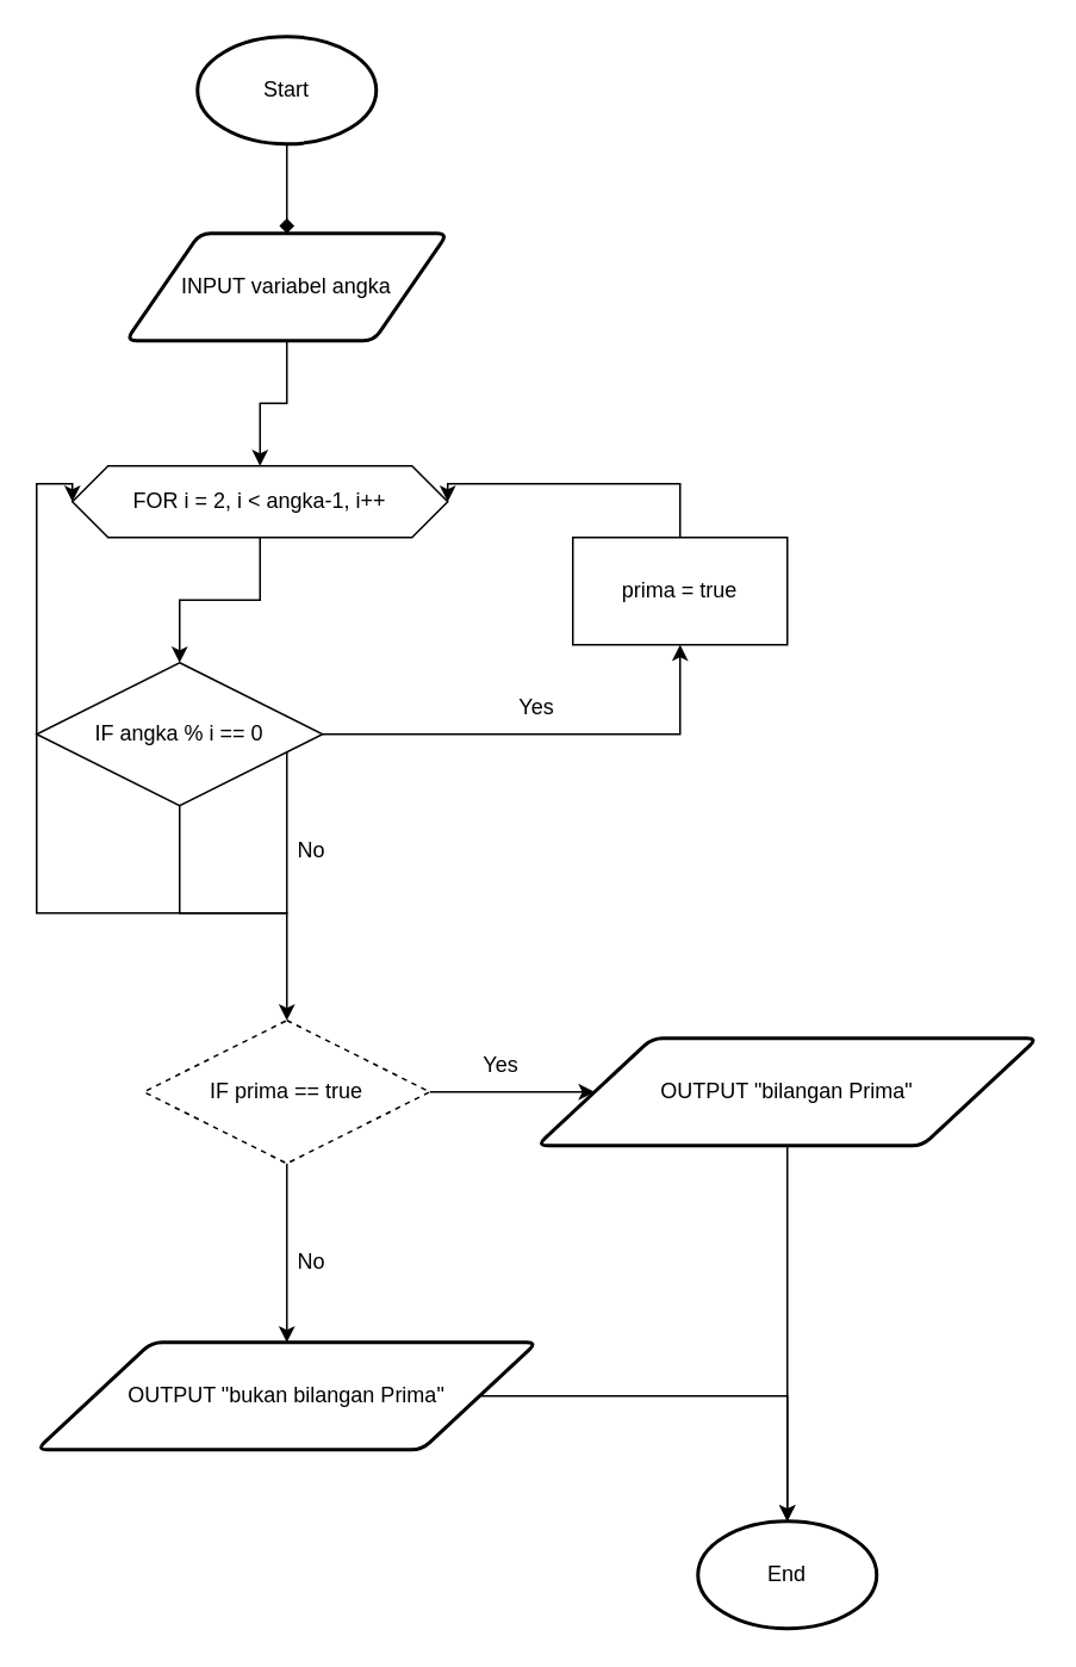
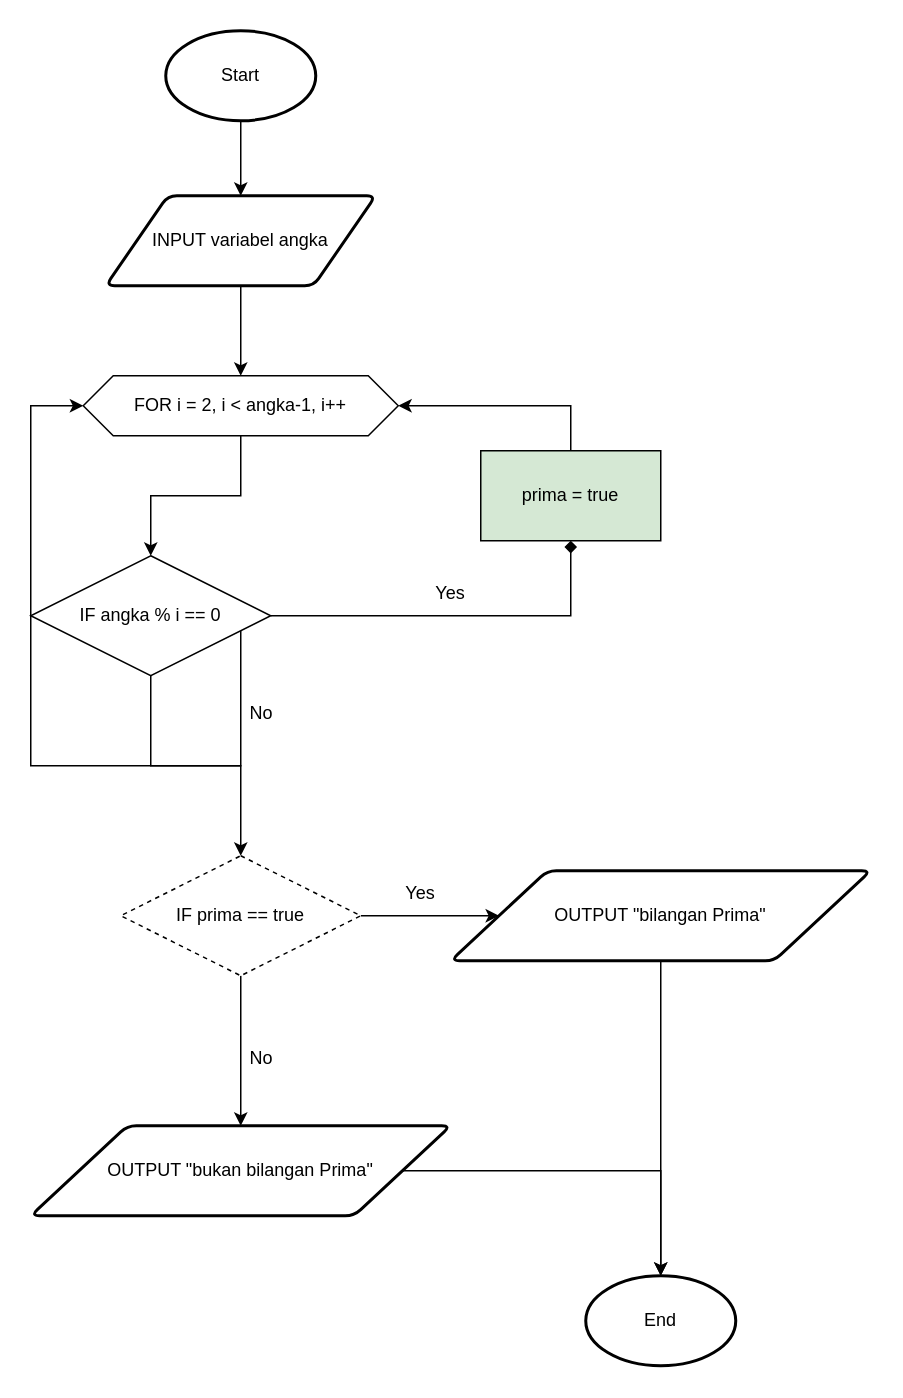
- <mxCell id="2" style="edgeStyle=orthogonalEdgeStyle;rounded=0;orthogonalLoop=1;jettySize=auto;html=1;entryX=0.5;entryY=0;entryDx=0;entryDy=0;endArrow=diamond;" edge="1" parent="1" source="3" target="5"><mxGeometry relative="1" as="geometry" /></mxCell>
+ <mxCell id="2" style="edgeStyle=orthogonalEdgeStyle;rounded=0;orthogonalLoop=1;jettySize=auto;html=1;entryX=0.5;entryY=0;entryDx=0;entryDy=0;" edge="1" parent="1" source="3" target="5"><mxGeometry relative="1" as="geometry" /></mxCell>
- <mxCell id="7" value="FOR i = 2, i &amp;lt; angka-1, i++" style="shape=hexagon;perimeter=hexagonPerimeter2;whiteSpace=wrap;html=1;fixedSize=1;" vertex="1" parent="1"><mxGeometry x="40" y="260" width="210" height="40" as="geometry" /></mxCell>
+ <mxCell id="7" value="FOR i = 2, i &amp;lt; angka-1, i++" style="shape=hexagon;perimeter=hexagonPerimeter2;whiteSpace=wrap;html=1;fixedSize=1;" vertex="1" parent="1"><mxGeometry x="55" y="250" width="210" height="40" as="geometry" /></mxCell>
- <mxCell id="22" value="prima = true" style="rounded=0;whiteSpace=wrap;html=1;" vertex="1" parent="1"><mxGeometry x="320" y="300" width="120" height="60" as="geometry" /></mxCell>
+ <mxCell id="22" value="prima = true" style="rounded=0;whiteSpace=wrap;html=1;fillColor=#d5e8d4;" vertex="1" parent="1"><mxGeometry x="320" y="300" width="120" height="60" as="geometry" /></mxCell>
- <mxCell id="17" style="edgeStyle=orthogonalEdgeStyle;rounded=0;orthogonalLoop=1;jettySize=auto;html=1;" edge="1" parent="1" source="19" target="22"><mxGeometry relative="1" as="geometry" /></mxCell>
+ <mxCell id="17" style="edgeStyle=orthogonalEdgeStyle;rounded=0;orthogonalLoop=1;jettySize=auto;html=1;endArrow=diamond;" edge="1" parent="1" source="19" target="22"><mxGeometry relative="1" as="geometry" /></mxCell>
